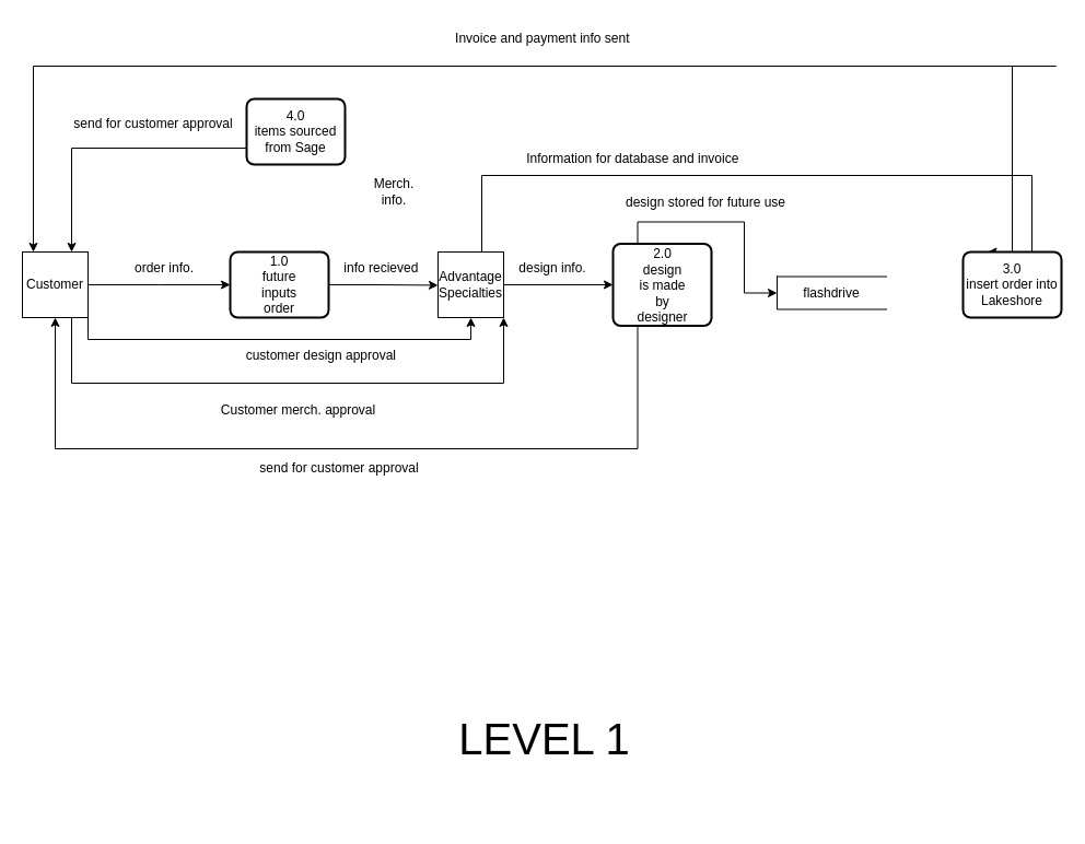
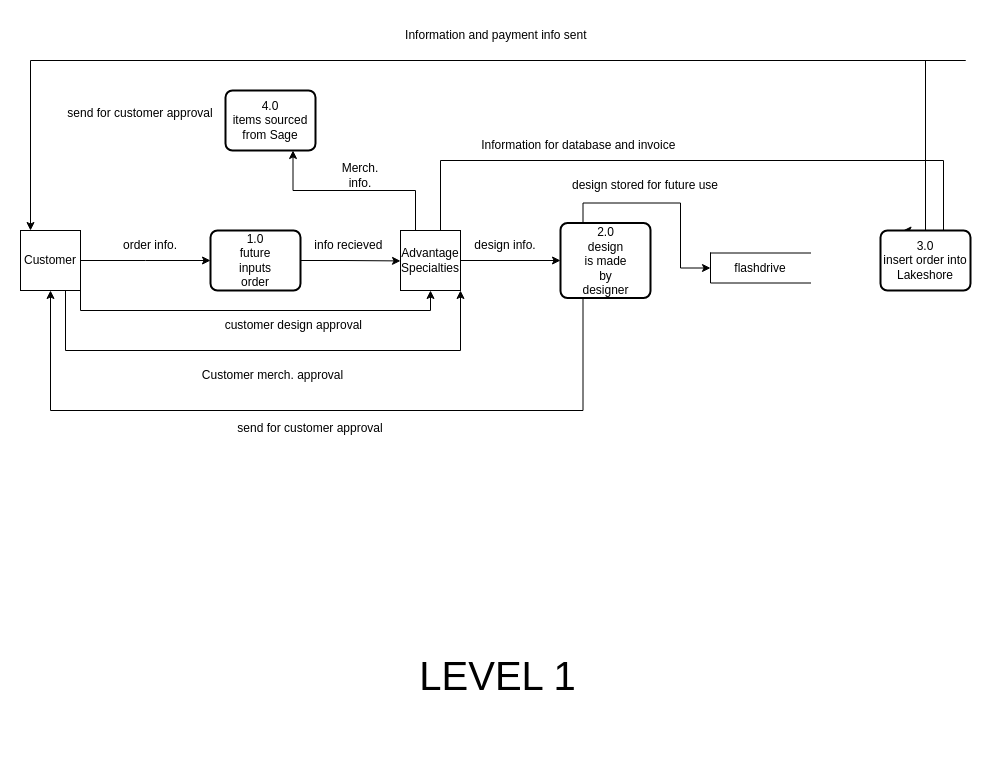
- <mxCell id="28" value="Invoice and payment info sent&amp;nbsp;" style="text;html=1;align=center;verticalAlign=middle;whiteSpace=wrap;rounded=0;" vertex="1" parent="1"><mxGeometry x="350" y="20" width="295" height="30" as="geometry" /></mxCell>
+ <mxCell id="28" value="Information and payment info sent&amp;nbsp;" style="text;html=1;align=center;verticalAlign=middle;whiteSpace=wrap;rounded=0;" vertex="1" parent="1"><mxGeometry x="350" y="20" width="295" height="30" as="geometry" /></mxCell>
- <mxCell id="29" style="edgeStyle=orthogonalEdgeStyle;rounded=0;orthogonalLoop=1;jettySize=auto;html=1;exitX=0;exitY=0.75;exitDx=0;exitDy=0;entryX=0;entryY=0.25;entryDx=0;entryDy=0;" edge="1" parent="1" source="30" target="5"><mxGeometry relative="1" as="geometry" /></mxCell>
+ <mxCell id="16" style="edgeStyle=orthogonalEdgeStyle;rounded=0;orthogonalLoop=1;jettySize=auto;html=1;exitX=0;exitY=0.75;exitDx=0;exitDy=0;entryX=0.75;entryY=1;entryDx=0;entryDy=0;" edge="1" parent="1" source="17" target="30"><mxGeometry relative="1" as="geometry" /></mxCell>
